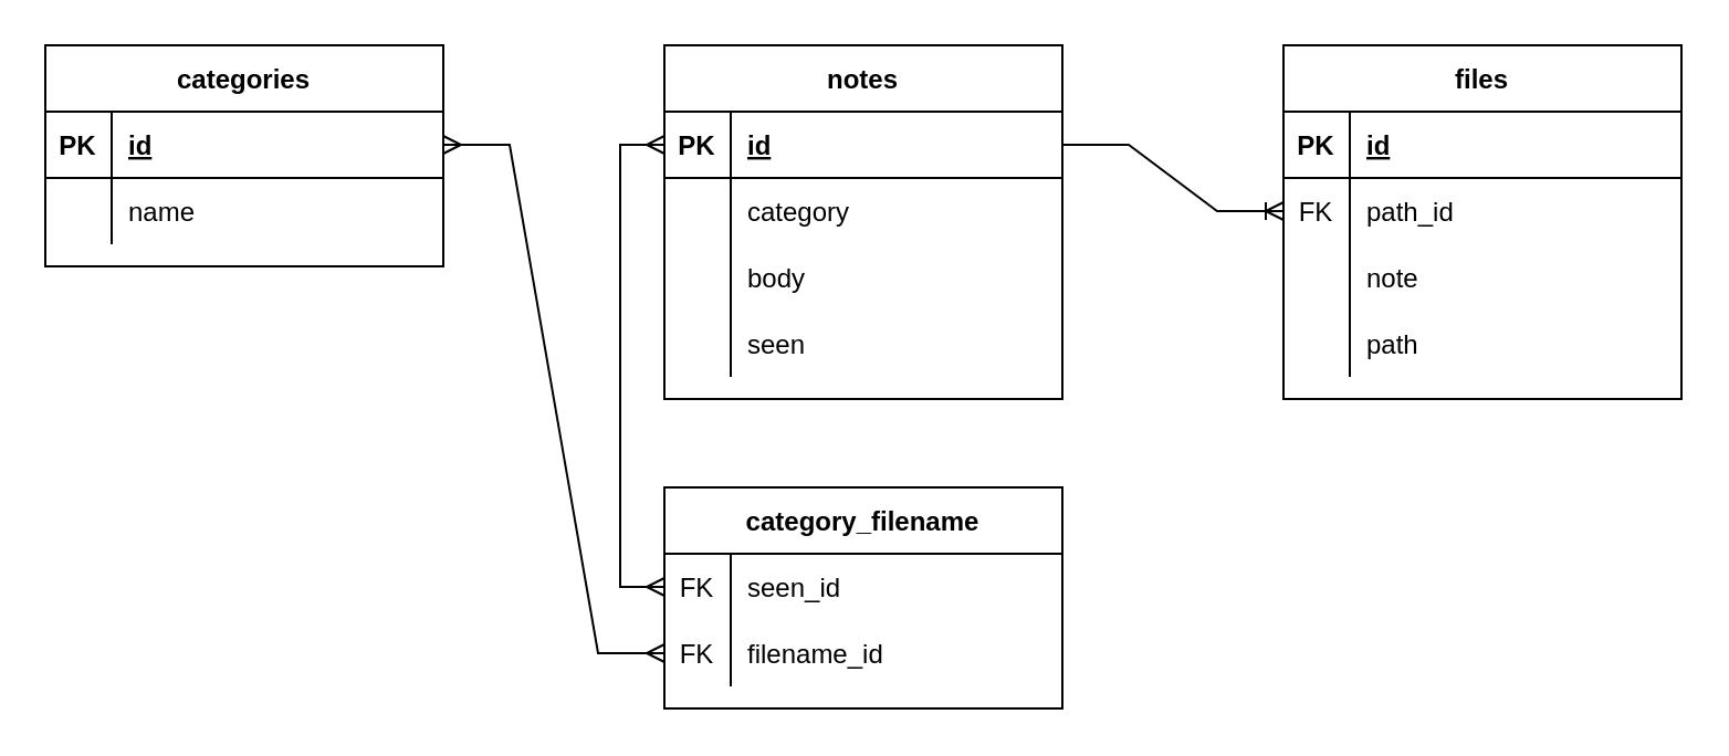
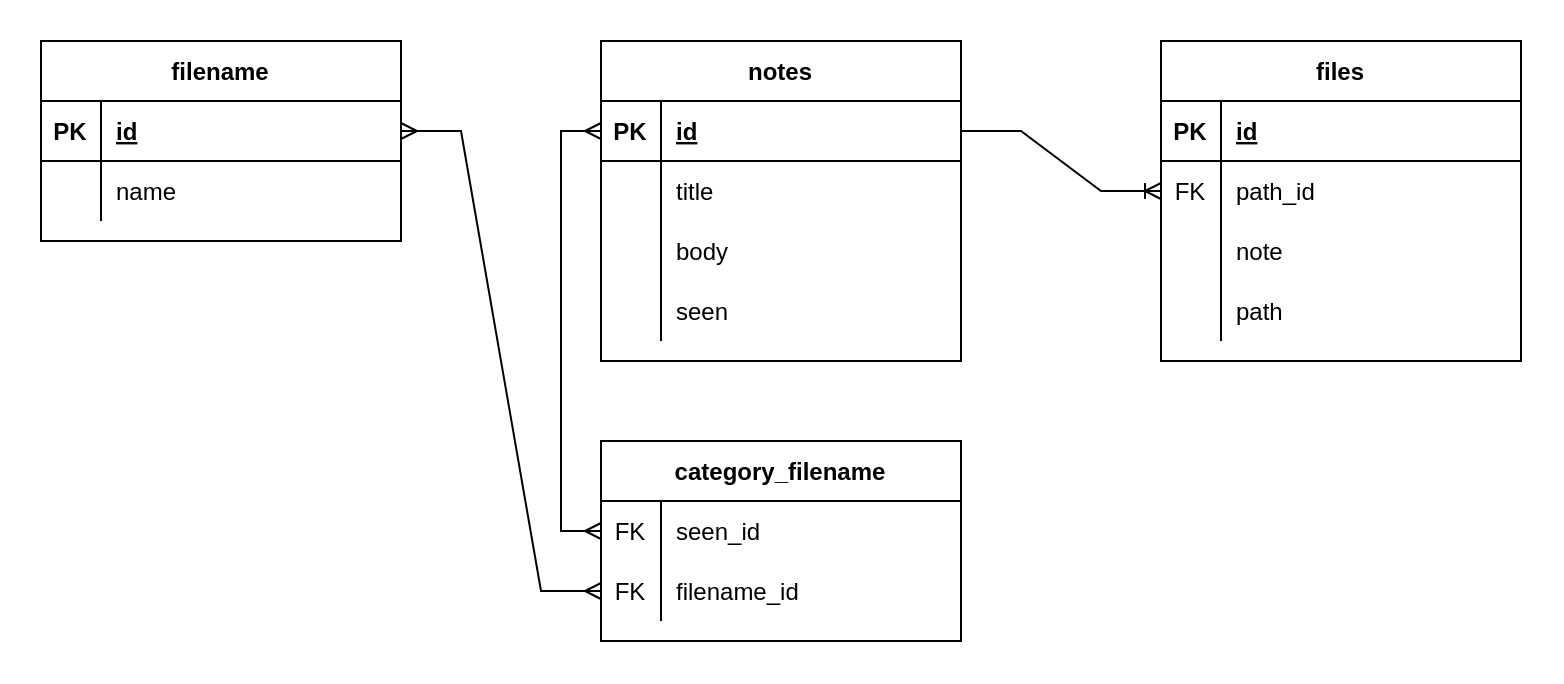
- <mxCell id="28" value="categories" style="shape=table;startSize=30;container=1;collapsible=1;childLayout=tableLayout;fixedRows=1;rowLines=0;fontStyle=1;align=center;resizeLast=1;" vertex="1" parent="1"><mxGeometry x="20" y="20" width="180" height="100" as="geometry" /></mxCell>
+ <mxCell id="28" value="filename" style="shape=table;startSize=30;container=1;collapsible=1;childLayout=tableLayout;fixedRows=1;rowLines=0;fontStyle=1;align=center;resizeLast=1;" vertex="1" parent="1"><mxGeometry x="20" y="20" width="180" height="100" as="geometry" /></mxCell>
- <mxCell id="8" value="category" style="shape=partialRectangle;connectable=0;fillColor=none;top=0;left=0;bottom=0;right=0;align=left;spacingLeft=6;overflow=hidden;" vertex="1" parent="6"><mxGeometry x="30" width="150" height="30" as="geometry"><mxRectangle width="150" height="30" as="alternateBounds" /></mxGeometry></mxCell>
+ <mxCell id="8" value="title" style="shape=partialRectangle;connectable=0;fillColor=none;top=0;left=0;bottom=0;right=0;align=left;spacingLeft=6;overflow=hidden;" vertex="1" parent="6"><mxGeometry x="30" width="150" height="30" as="geometry"><mxRectangle width="150" height="30" as="alternateBounds" /></mxGeometry></mxCell>
